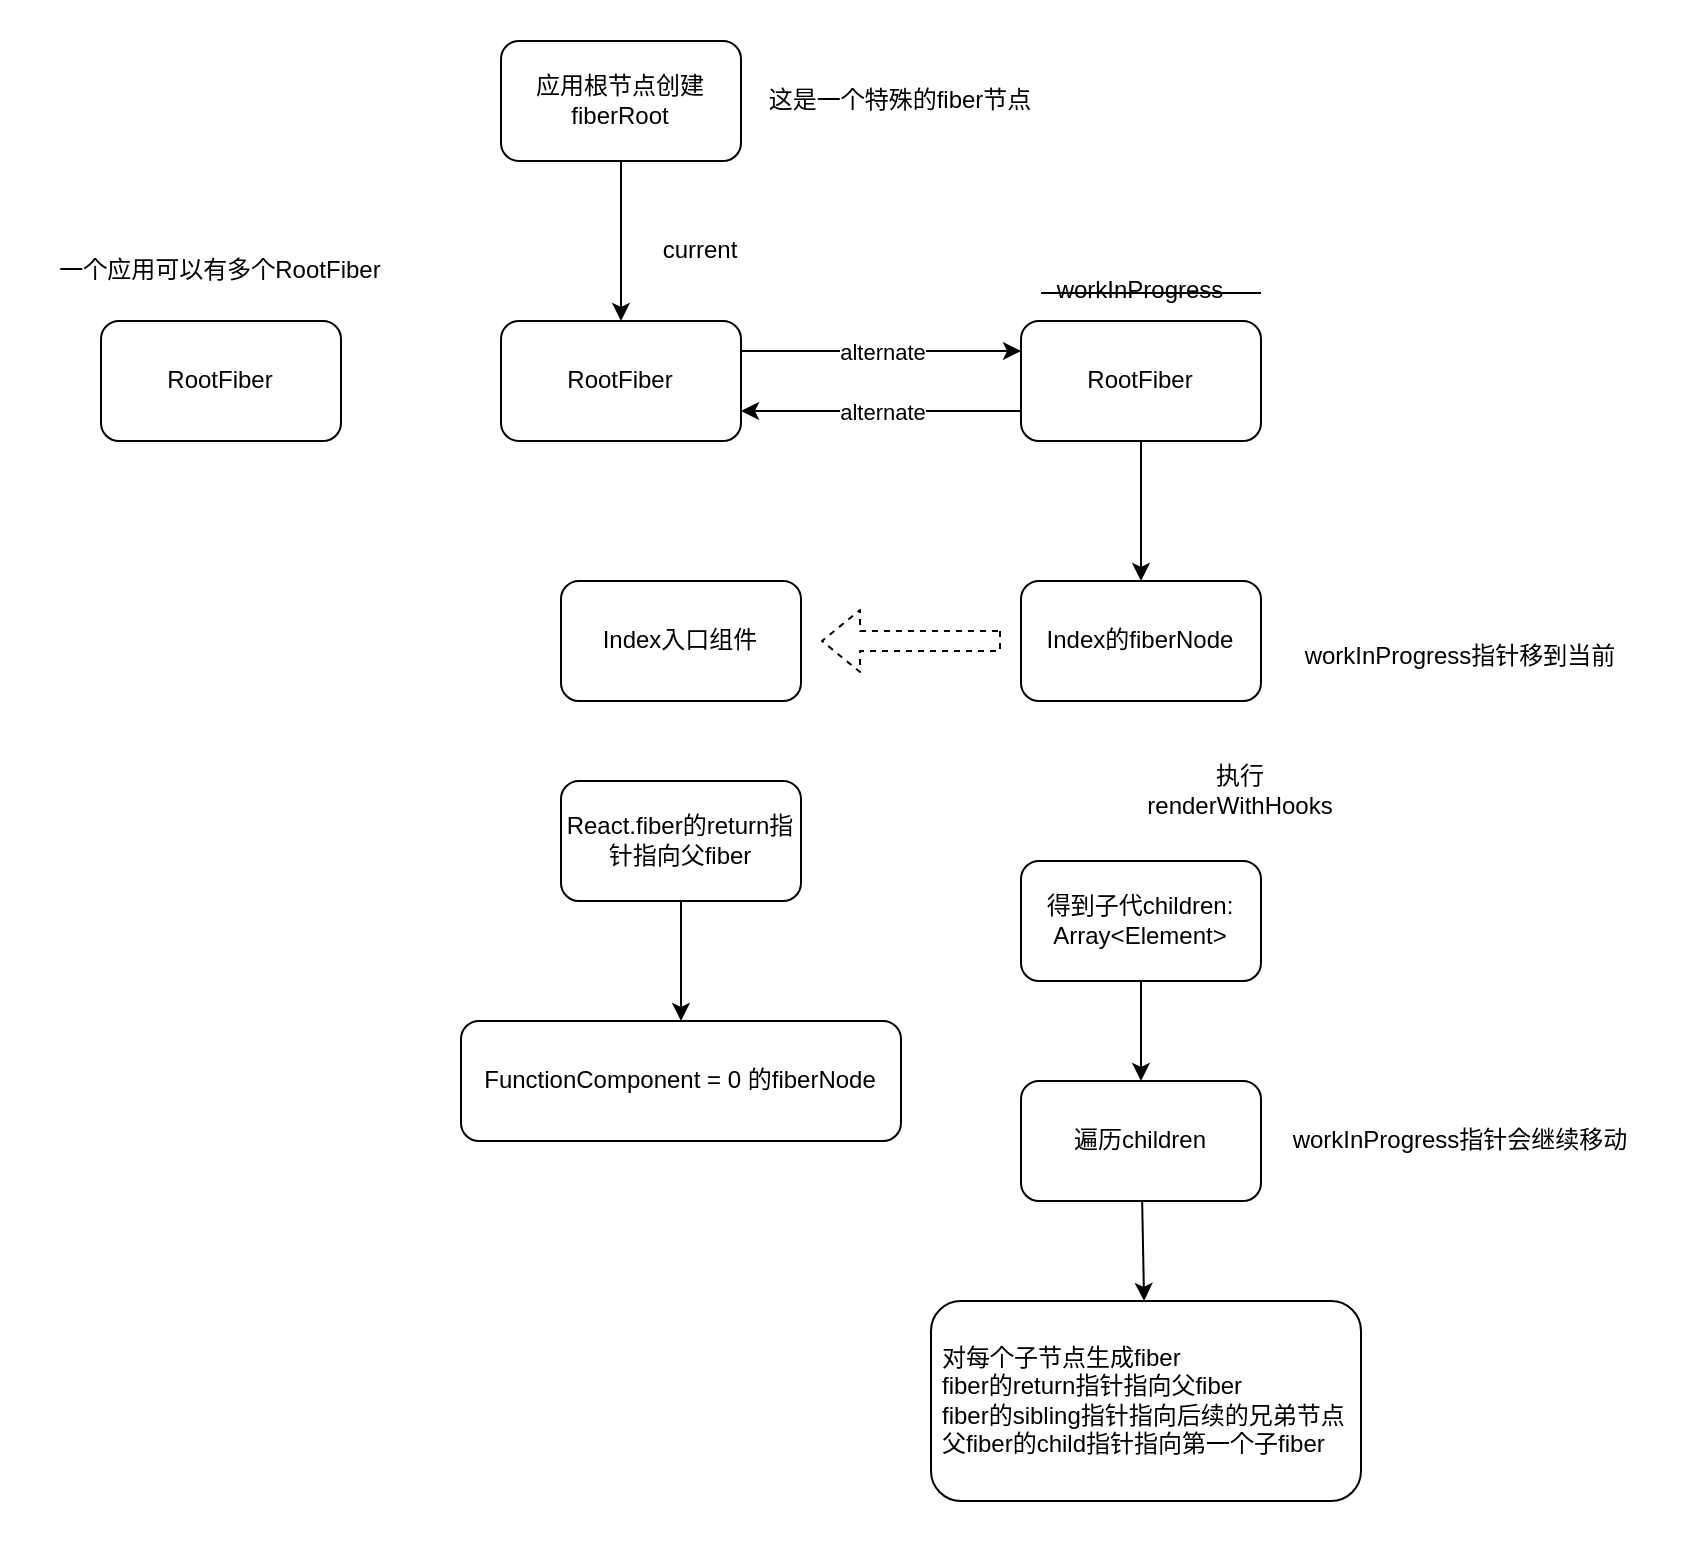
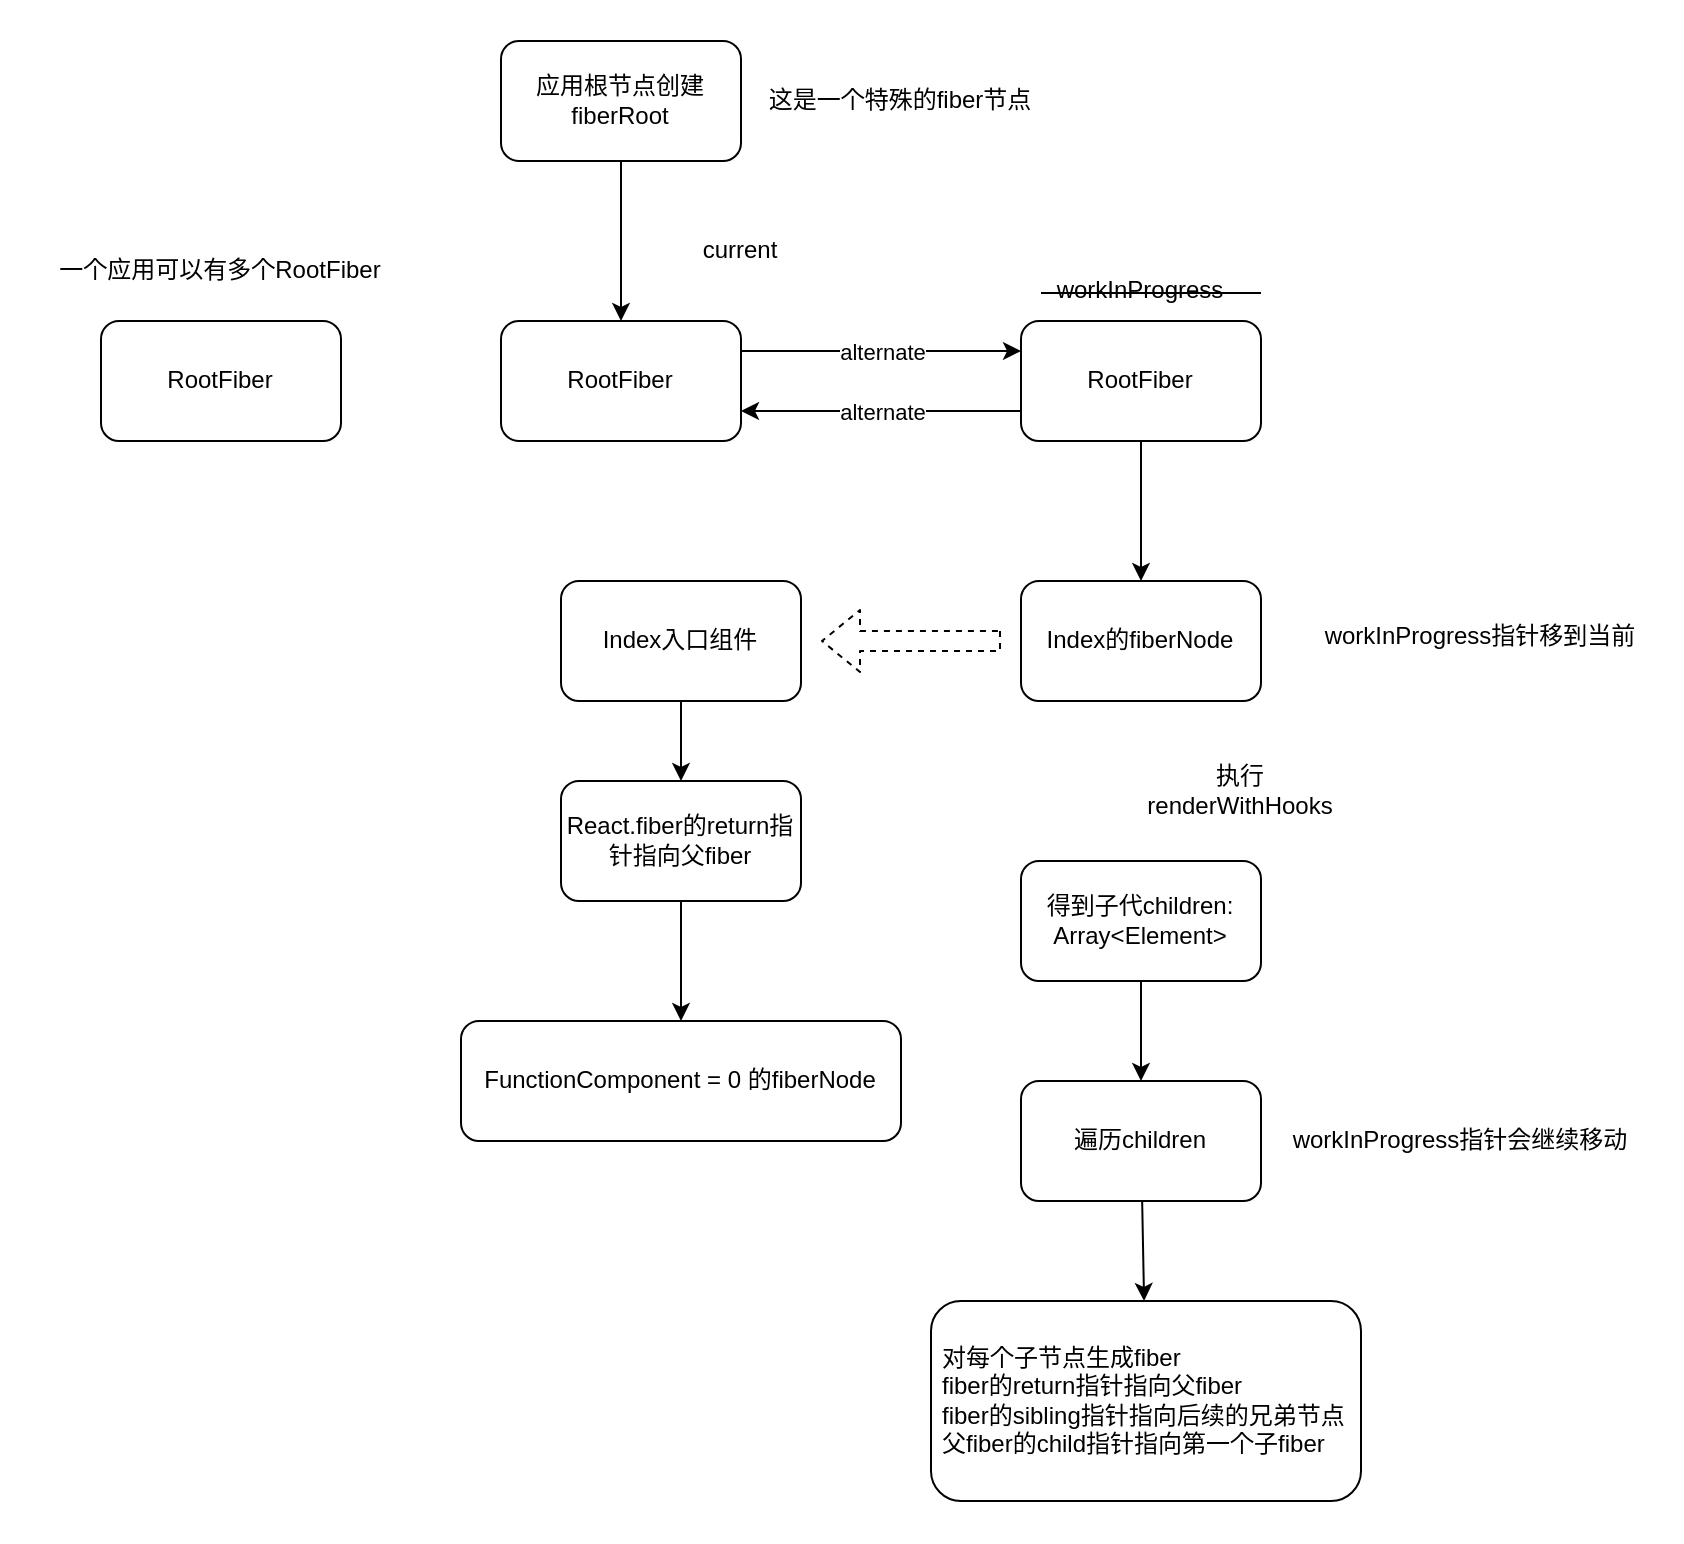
- <mxCell id="6" value="current" style="text;html=1;strokeColor=none;fillColor=none;align=center;verticalAlign=middle;whiteSpace=wrap;rounded=0;" vertex="1" parent="1"><mxGeometry x="320" y="110" width="60" height="30" as="geometry" /></mxCell>
+ <mxCell id="6" value="current" style="text;html=1;strokeColor=none;fillColor=none;align=center;verticalAlign=middle;whiteSpace=wrap;rounded=0;" vertex="1" parent="1"><mxGeometry x="340" y="110" width="60" height="30" as="geometry" /></mxCell>
- <mxCell id="22" value="workInProgress指针移到当前" style="text;html=1;strokeColor=none;fillColor=none;align=center;verticalAlign=middle;whiteSpace=wrap;rounded=0;horizontal=1;fontStyle=0;dashed=1;dashPattern=8 8;gradientColor=none;" vertex="1" parent="1"><mxGeometry x="650" y="310" width="160" height="35" as="geometry" /></mxCell>
+ <mxCell id="22" value="workInProgress指针移到当前" style="text;html=1;strokeColor=none;fillColor=none;align=center;verticalAlign=middle;whiteSpace=wrap;rounded=0;horizontal=1;fontStyle=0;dashed=1;dashPattern=8 8;gradientColor=none;" vertex="1" parent="1"><mxGeometry x="660" y="300" width="160" height="35" as="geometry" /></mxCell>
+ <mxCell id="16" value="" style="edgeStyle=none;html=1;" edge="1" parent="1" source="17" target="19"><mxGeometry relative="1" as="geometry" /></mxCell>
